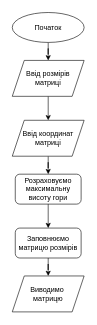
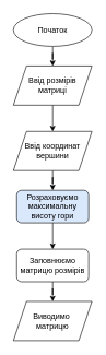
- <mxCell id="7" value="Ввід координат&lt;div&gt;матриці&lt;/div&gt;" style="shape=parallelogram;perimeter=parallelogramPerimeter;whiteSpace=wrap;html=1;fixedSize=1;" vertex="1" parent="1"><mxGeometry x="20" y="200" width="120" height="60" as="geometry" /></mxCell>
+ <mxCell id="7" value="Ввід координат&lt;div&gt;вершини&lt;/div&gt;" style="shape=parallelogram;perimeter=parallelogramPerimeter;whiteSpace=wrap;html=1;fixedSize=1;" vertex="1" parent="1"><mxGeometry x="20" y="200" width="120" height="60" as="geometry" /></mxCell>
- <mxCell id="9" value="Розраховуємо максимальну висоту гори" style="rounded=1;whiteSpace=wrap;html=1;" vertex="1" parent="1"><mxGeometry x="25" y="290" width="110" height="50" as="geometry" /></mxCell>
+ <mxCell id="9" value="Розраховуємо максимальну висоту гори" style="rounded=1;whiteSpace=wrap;html=1;fillColor=#dae8fc;" vertex="1" parent="1"><mxGeometry x="25" y="290" width="110" height="50" as="geometry" /></mxCell>
